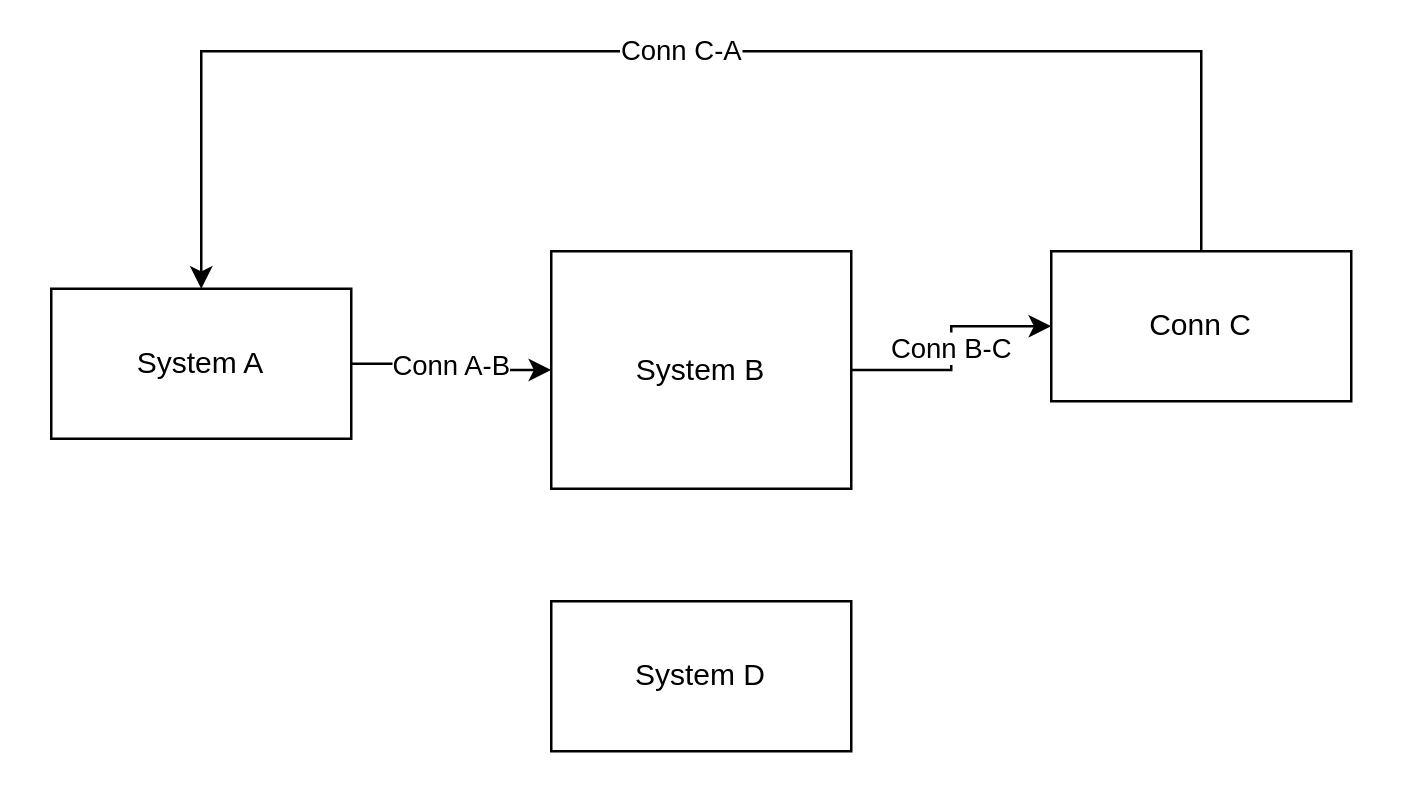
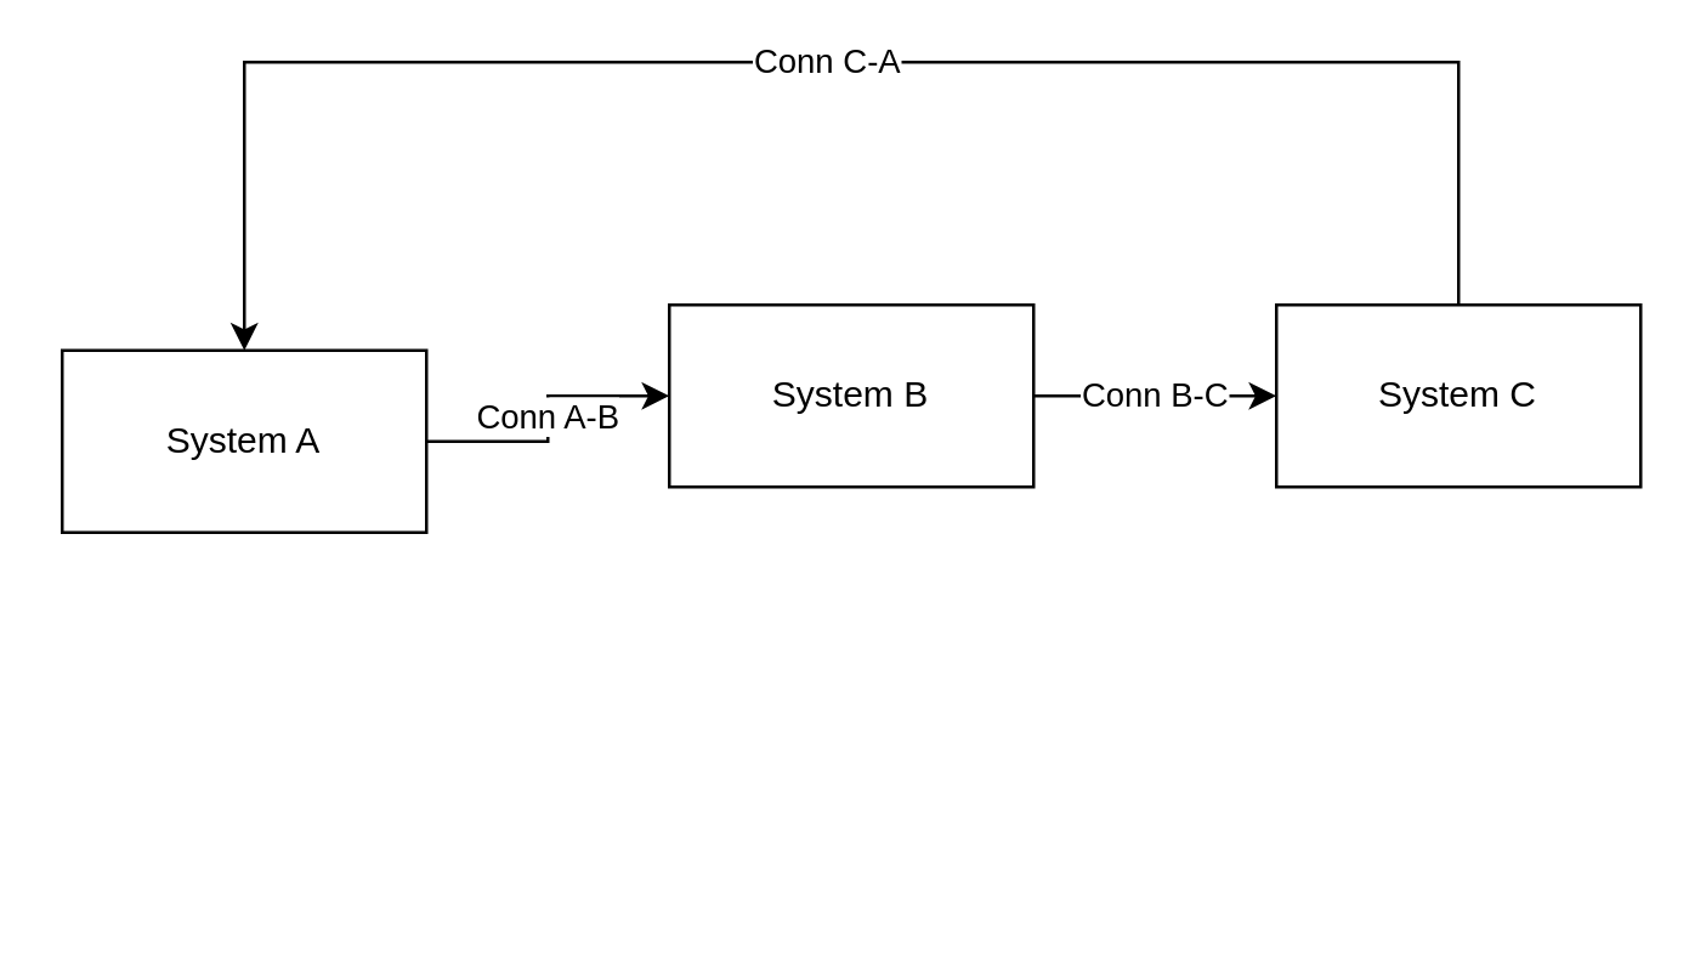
- <mxCell id="7" value="Conn C" style="rounded=0;whiteSpace=wrap;html=1;" parent="1" vertex="1"><mxGeometry x="420" y="100" width="120" height="60" as="geometry" /></mxCell>
+ <mxCell id="7" value="System C" style="rounded=0;whiteSpace=wrap;html=1;" parent="1" vertex="1"><mxGeometry x="420" y="100" width="120" height="60" as="geometry" /></mxCell>
- <mxCell id="5" value="System B" style="rounded=0;whiteSpace=wrap;html=1;" parent="1" vertex="1"><mxGeometry x="220" y="100" width="120" height="95" as="geometry" /></mxCell>
+ <mxCell id="5" value="System B" style="rounded=0;whiteSpace=wrap;html=1;" parent="1" vertex="1"><mxGeometry x="220" y="100" width="120" height="60" as="geometry" /></mxCell>
- <mxCell id="8" value="System D" style="rounded=0;whiteSpace=wrap;html=1;" parent="1" vertex="1"><mxGeometry x="220" y="240" width="120" height="60" as="geometry" /></mxCell>
